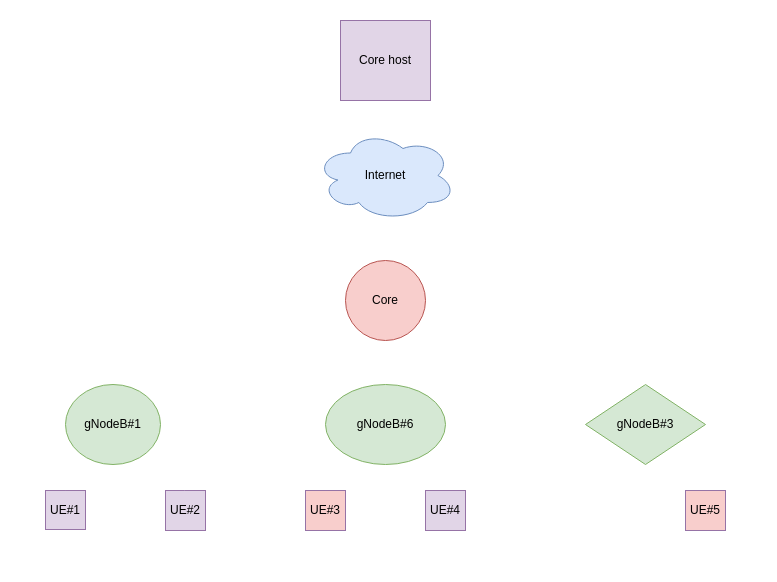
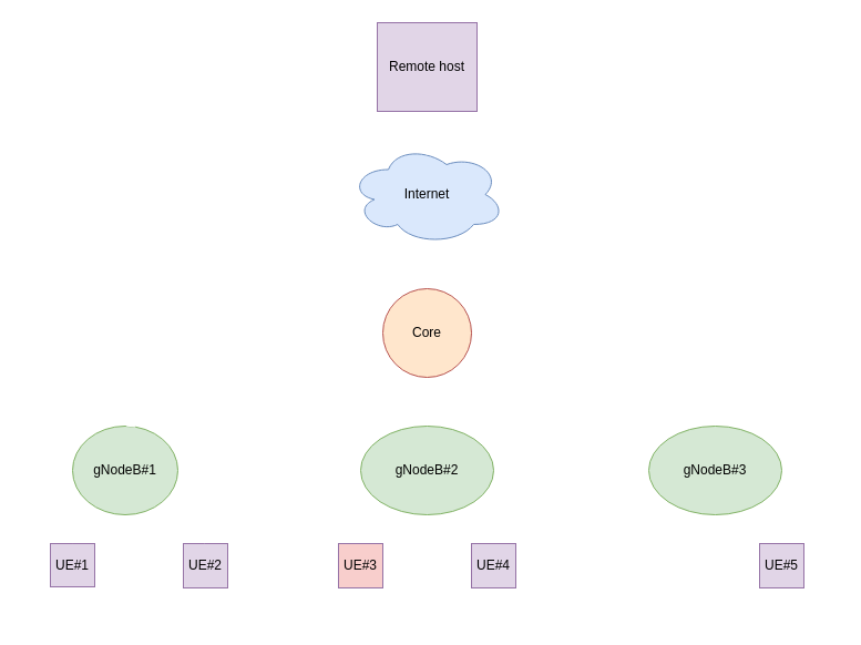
- <mxCell id="27" value="Core host" style="rounded=0;whiteSpace=wrap;html=1;fillColor=#e1d5e7;strokeColor=#9673a6;" parent="1" vertex="1"><mxGeometry x="340" y="20" width="90" height="80" as="geometry" /></mxCell>
+ <mxCell id="27" value="Remote host" style="rounded=0;whiteSpace=wrap;html=1;fillColor=#e1d5e7;strokeColor=#9673a6;" parent="1" vertex="1"><mxGeometry x="340" y="20" width="90" height="80" as="geometry" /></mxCell>
- <mxCell id="26" value="Core" style="ellipse;whiteSpace=wrap;html=1;fillColor=#f8cecc;strokeColor=#b85450;" parent="1" vertex="1"><mxGeometry x="345" y="260" width="80" height="80" as="geometry" /></mxCell>
+ <mxCell id="26" value="Core" style="ellipse;whiteSpace=wrap;html=1;fillColor=#ffe6cc;strokeColor=#b85450;" parent="1" vertex="1"><mxGeometry x="345" y="260" width="80" height="80" as="geometry" /></mxCell>
+ <mxCell id="16" value="" style="endArrow=classic;html=1;rounded=0;entryX=0;entryY=0.5;entryDx=0;entryDy=0;exitX=0.5;exitY=0;exitDx=0;exitDy=0;startArrow=classic;startFill=1;strokeColor=#FFFFFF;" parent="1" source="2" target="26" edge="1"><mxGeometry width="50" height="50" relative="1" as="geometry"><mxPoint x="435" y="584" as="sourcePoint" /><mxPoint x="350.5" y="300" as="targetPoint" /></mxGeometry></mxCell>
- <mxCell id="15" value="" style="endArrow=classic;html=1;rounded=0;entryX=1;entryY=0.5;entryDx=0;entryDy=0;exitX=0.5;exitY=0;exitDx=0;exitDy=0;startArrow=classic;startFill=1;strokeColor=#FFFFFF;" parent="1" source="4" target="26" edge="1"><mxGeometry width="50" height="50" relative="1" as="geometry"><mxPoint x="645" y="366" as="sourcePoint" /><mxPoint x="419.5" y="300" as="targetPoint" /></mxGeometry></mxCell>
- <mxCell id="3" value="gNodeB#6" style="ellipse;whiteSpace=wrap;html=1;fillColor=#d5e8d4;strokeColor=#82b366;" parent="1" vertex="1"><mxGeometry x="325" y="384" width="120" height="80" as="geometry" /></mxCell>
+ <mxCell id="3" value="gNodeB#2" style="ellipse;whiteSpace=wrap;html=1;fillColor=#d5e8d4;strokeColor=#82b366;" parent="1" vertex="1"><mxGeometry x="325" y="384" width="120" height="80" as="geometry" /></mxCell>
- <mxCell id="4" value="gNodeB#3" style="rhombus;whiteSpace=wrap;html=1;fillColor=#d5e8d4;strokeColor=#82b366;" parent="1" vertex="1"><mxGeometry x="585" y="384" width="120" height="80" as="geometry" /></mxCell>
+ <mxCell id="4" value="gNodeB#3" style="ellipse;whiteSpace=wrap;html=1;fillColor=#d5e8d4;strokeColor=#82b366;" parent="1" vertex="1"><mxGeometry x="585" y="384" width="120" height="80" as="geometry" /></mxCell>
- <mxCell id="8" value="UE#5" style="rounded=0;whiteSpace=wrap;html=1;fillColor=#f8cecc;strokeColor=#9673a6;" parent="1" vertex="1"><mxGeometry x="685" y="490" width="40" height="40" as="geometry" /></mxCell>
+ <mxCell id="8" value="UE#5" style="rounded=0;whiteSpace=wrap;html=1;fillColor=#e1d5e7;strokeColor=#9673a6;" parent="1" vertex="1"><mxGeometry x="685" y="490" width="40" height="40" as="geometry" /></mxCell>
